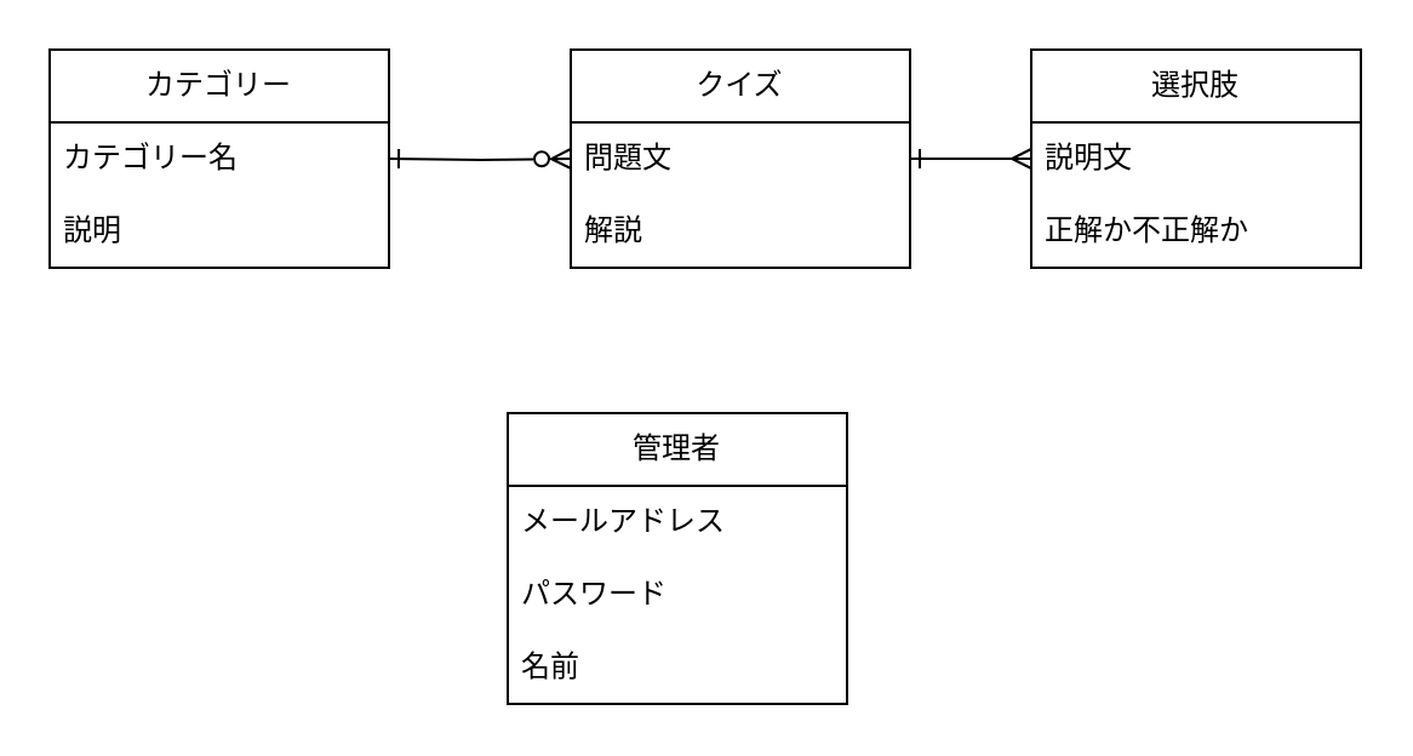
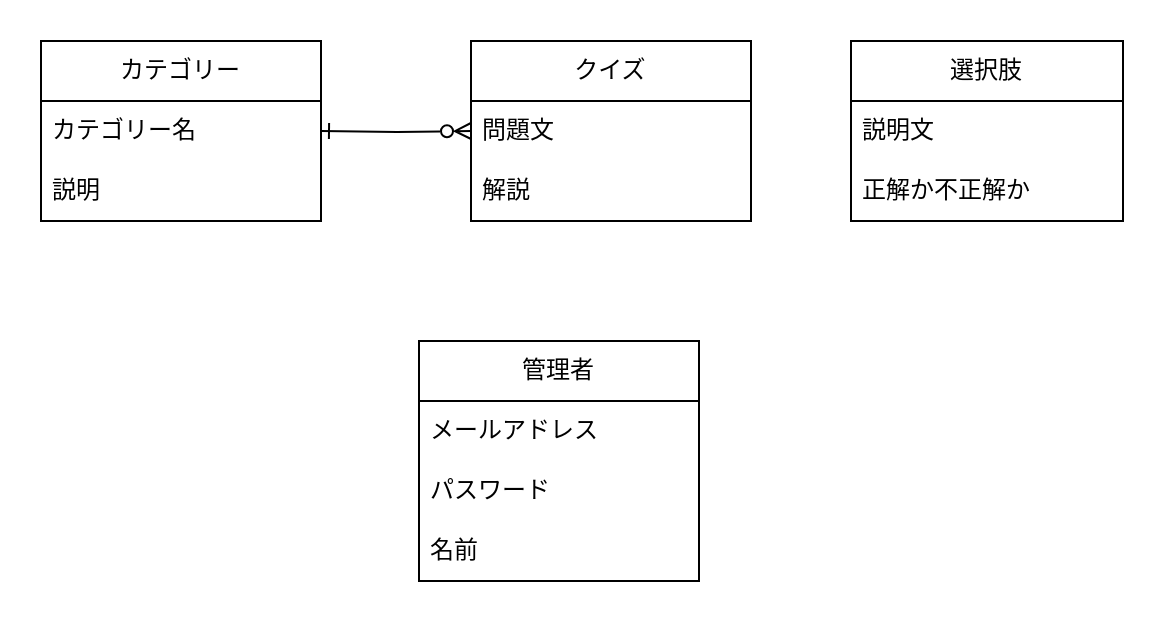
- <mxCell id="2" style="edgeStyle=orthogonalEdgeStyle;html=1;exitX=1;exitY=0.5;exitDx=0;exitDy=0;entryX=0;entryY=0.5;entryDx=0;entryDy=0;rounded=0;curved=0;endArrow=ERmany;endFill=0;startArrow=ERone;startFill=0;" parent="1" source="3" target="14" edge="1"><mxGeometry relative="1" as="geometry" /></mxCell>
